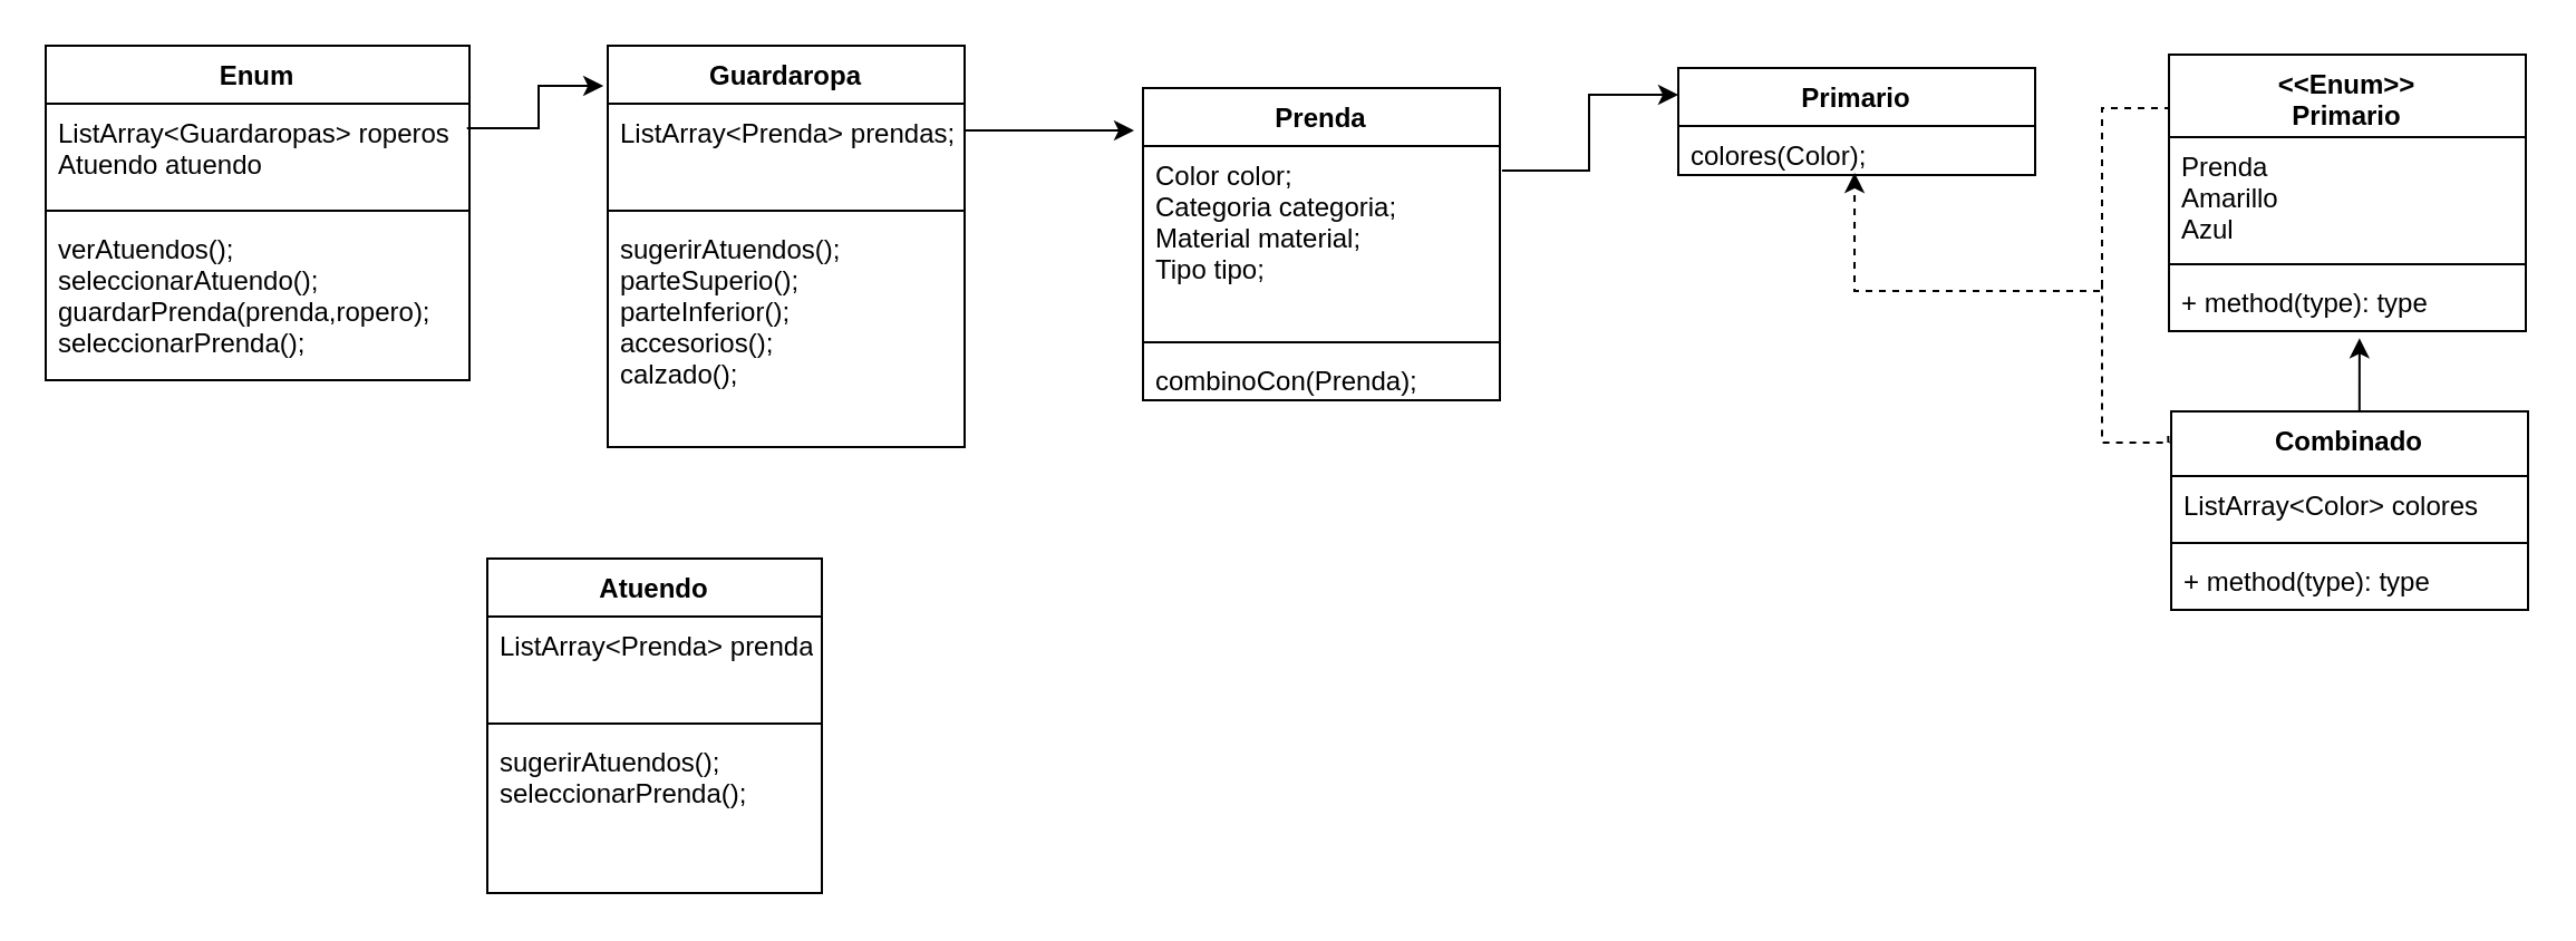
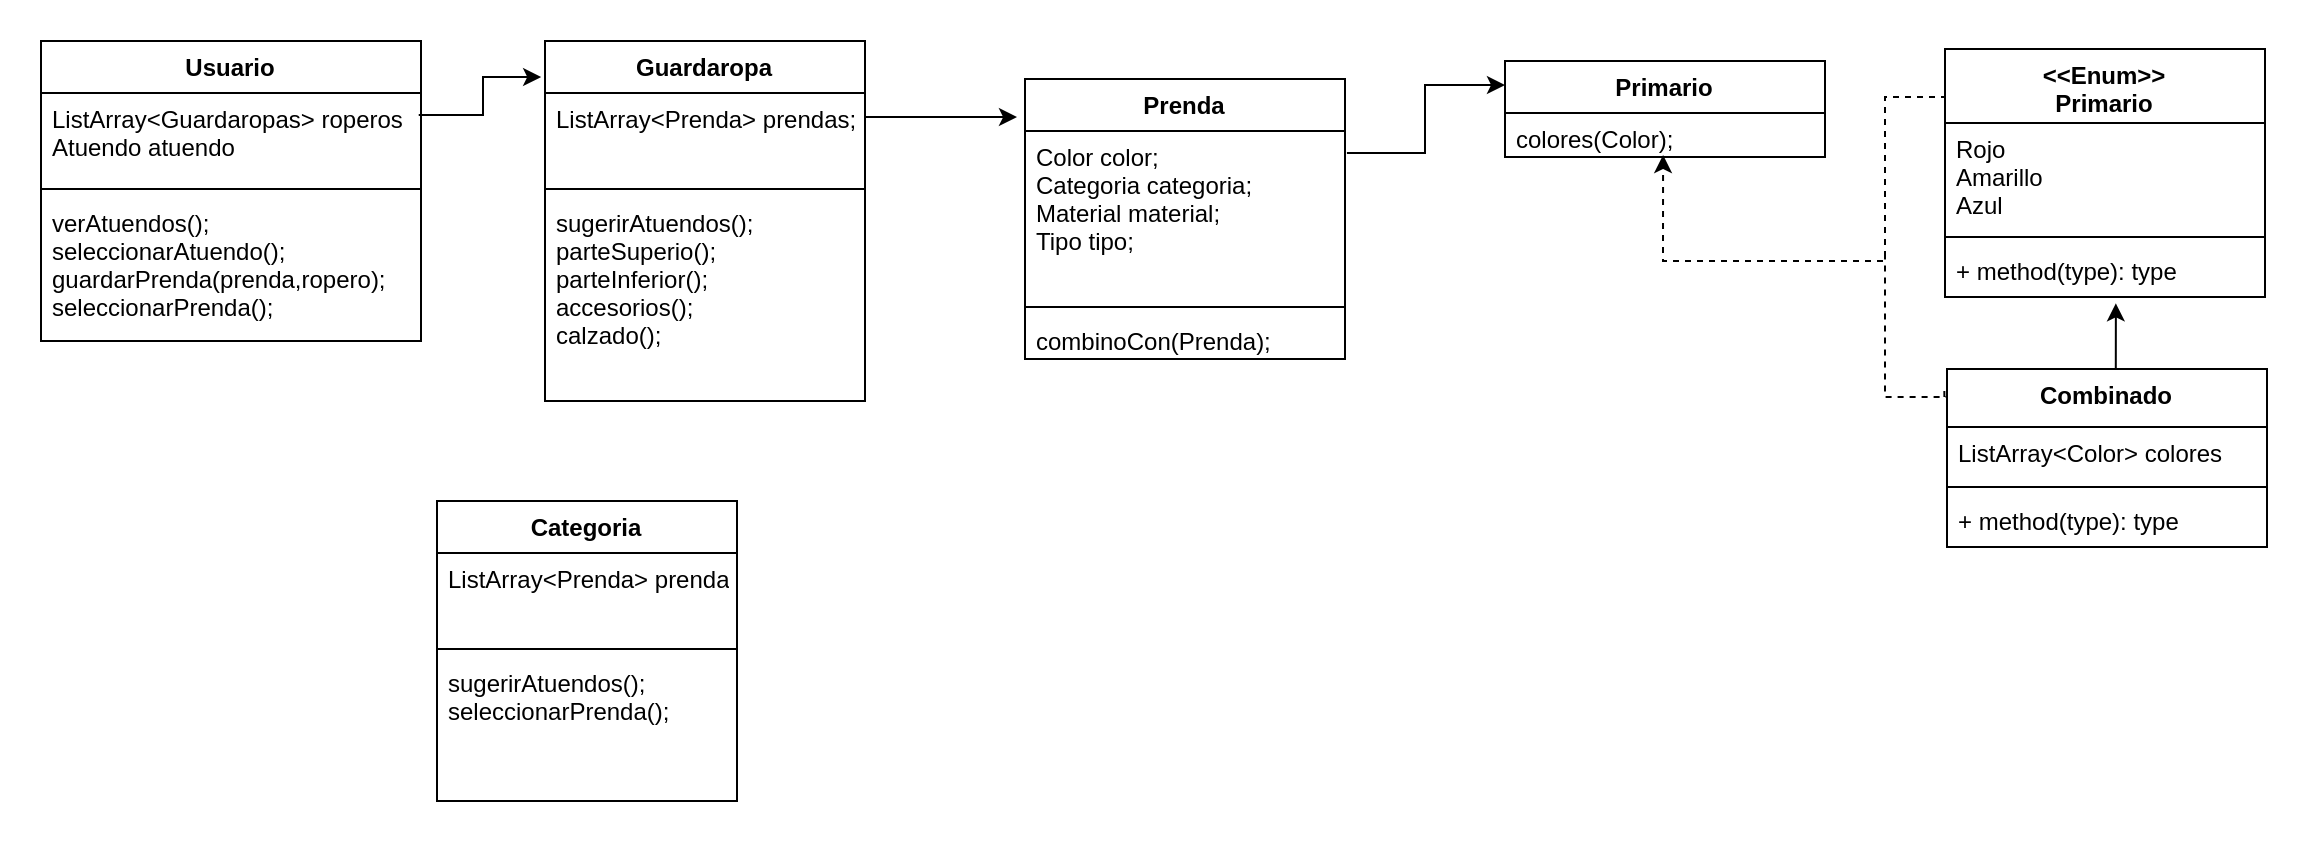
- <mxCell id="3" value="Enum" style="swimlane;fontStyle=1;align=center;verticalAlign=top;childLayout=stackLayout;horizontal=1;startSize=26;horizontalStack=0;resizeParent=1;resizeParentMax=0;resizeLast=0;collapsible=1;marginBottom=0;" vertex="1" parent="1"><mxGeometry x="20" y="20" width="190" height="150" as="geometry" /></mxCell>
+ <mxCell id="3" value="Usuario" style="swimlane;fontStyle=1;align=center;verticalAlign=top;childLayout=stackLayout;horizontal=1;startSize=26;horizontalStack=0;resizeParent=1;resizeParentMax=0;resizeLast=0;collapsible=1;marginBottom=0;" vertex="1" parent="1"><mxGeometry x="20" y="20" width="190" height="150" as="geometry" /></mxCell>
- <mxCell id="25" value="Prenda&#10;Amarillo&#10;Azul&#10;" style="text;strokeColor=none;fillColor=none;align=left;verticalAlign=top;spacingLeft=4;spacingRight=4;overflow=hidden;rotatable=0;points=[[0,0.5],[1,0.5]];portConstraint=eastwest;" vertex="1" parent="24"><mxGeometry y="37" width="160" height="53" as="geometry" /></mxCell>
+ <mxCell id="25" value="Rojo&#10;Amarillo&#10;Azul&#10;" style="text;strokeColor=none;fillColor=none;align=left;verticalAlign=top;spacingLeft=4;spacingRight=4;overflow=hidden;rotatable=0;points=[[0,0.5],[1,0.5]];portConstraint=eastwest;" vertex="1" parent="24"><mxGeometry y="37" width="160" height="53" as="geometry" /></mxCell>
- <mxCell id="19" value="Atuendo" style="swimlane;fontStyle=1;align=center;verticalAlign=top;childLayout=stackLayout;horizontal=1;startSize=26;horizontalStack=0;resizeParent=1;resizeParentMax=0;resizeLast=0;collapsible=1;marginBottom=0;" vertex="1" parent="1"><mxGeometry x="218" y="250" width="150" height="150" as="geometry" /></mxCell>
+ <mxCell id="19" value="Categoria" style="swimlane;fontStyle=1;align=center;verticalAlign=top;childLayout=stackLayout;horizontal=1;startSize=26;horizontalStack=0;resizeParent=1;resizeParentMax=0;resizeLast=0;collapsible=1;marginBottom=0;" vertex="1" parent="1"><mxGeometry x="218" y="250" width="150" height="150" as="geometry" /></mxCell>
